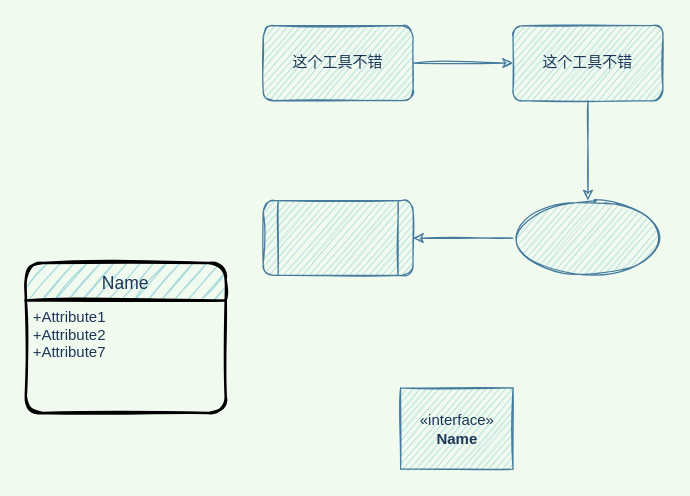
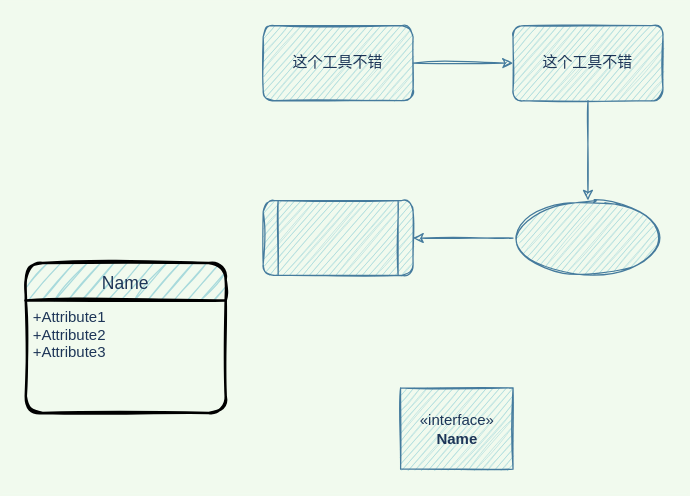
- <mxCell id="10" value="+Attribute1&#10;+Attribute2&#10;+Attribute7" style="align=left;strokeColor=none;fillColor=none;spacingLeft=4;fontSize=12;verticalAlign=top;resizable=0;rotatable=0;part=1;rounded=0;sketch=1;fontColor=#1D3557;" vertex="1" parent="9"><mxGeometry y="30" width="160" height="90" as="geometry" /></mxCell>
+ <mxCell id="10" value="+Attribute1&#10;+Attribute2&#10;+Attribute3" style="align=left;strokeColor=none;fillColor=none;spacingLeft=4;fontSize=12;verticalAlign=top;resizable=0;rotatable=0;part=1;rounded=0;sketch=1;fontColor=#1D3557;" vertex="1" parent="9"><mxGeometry y="30" width="160" height="90" as="geometry" /></mxCell>
